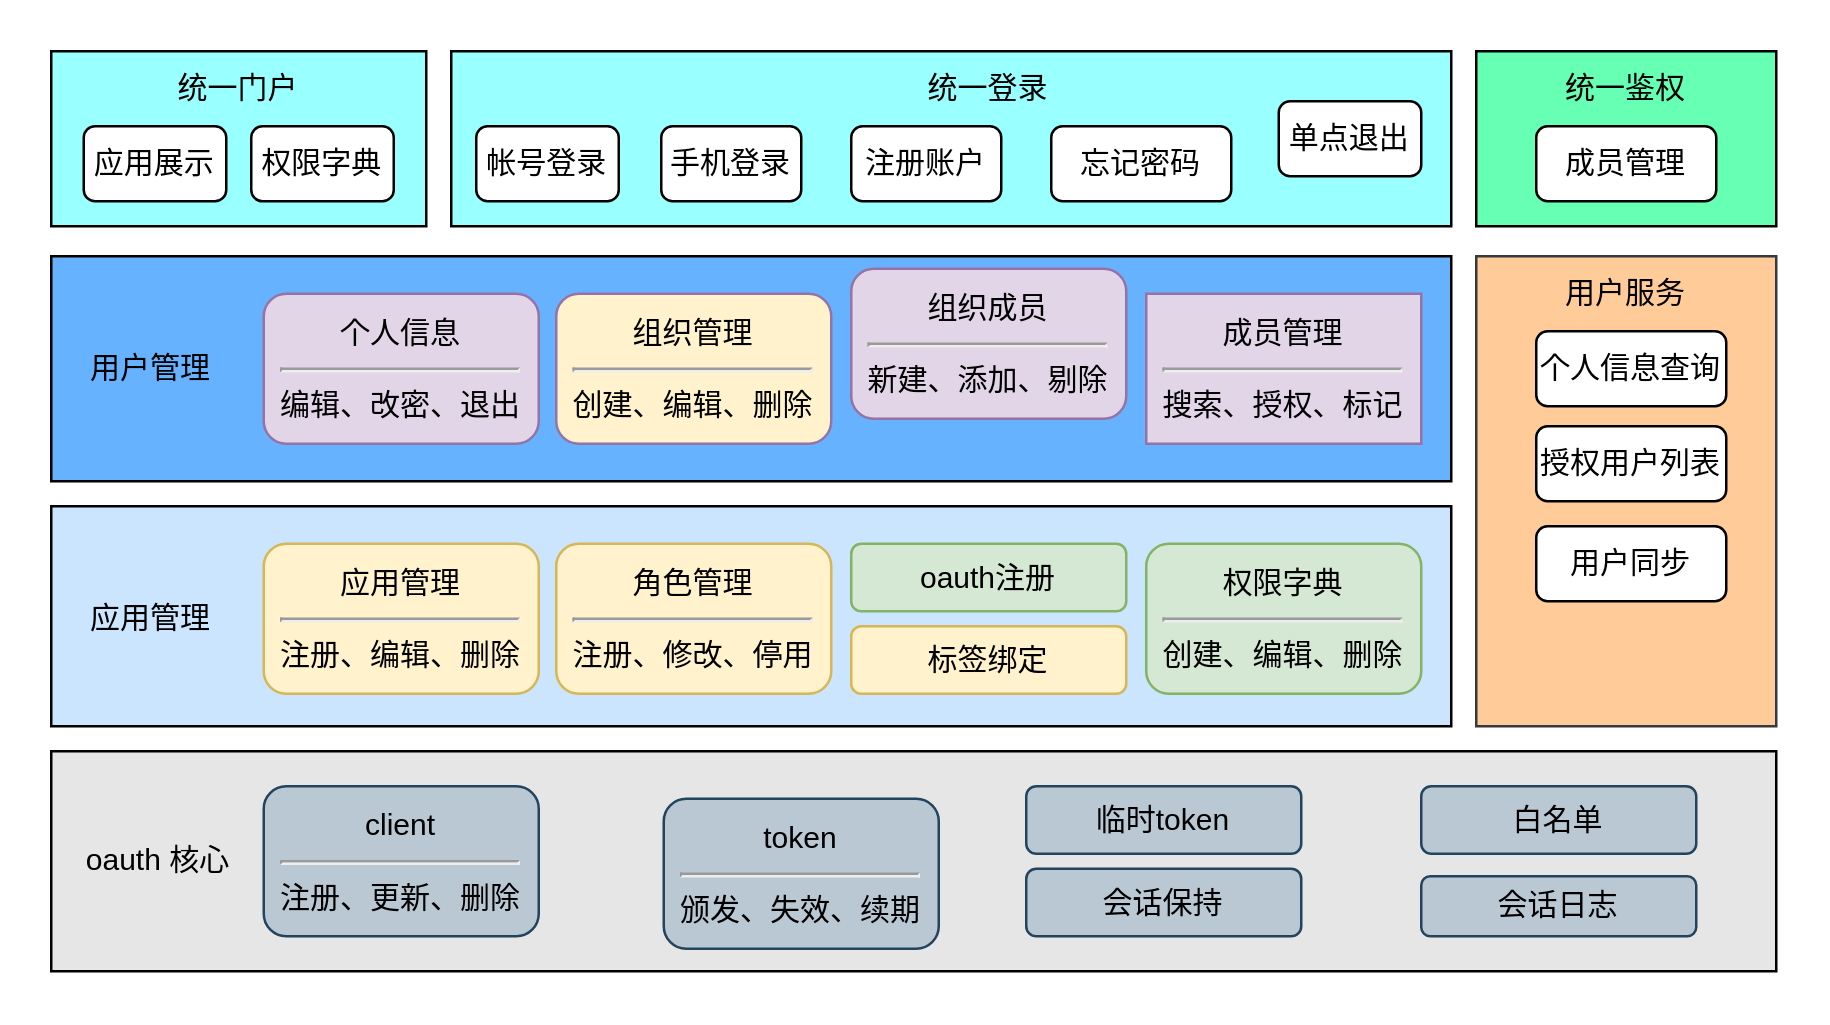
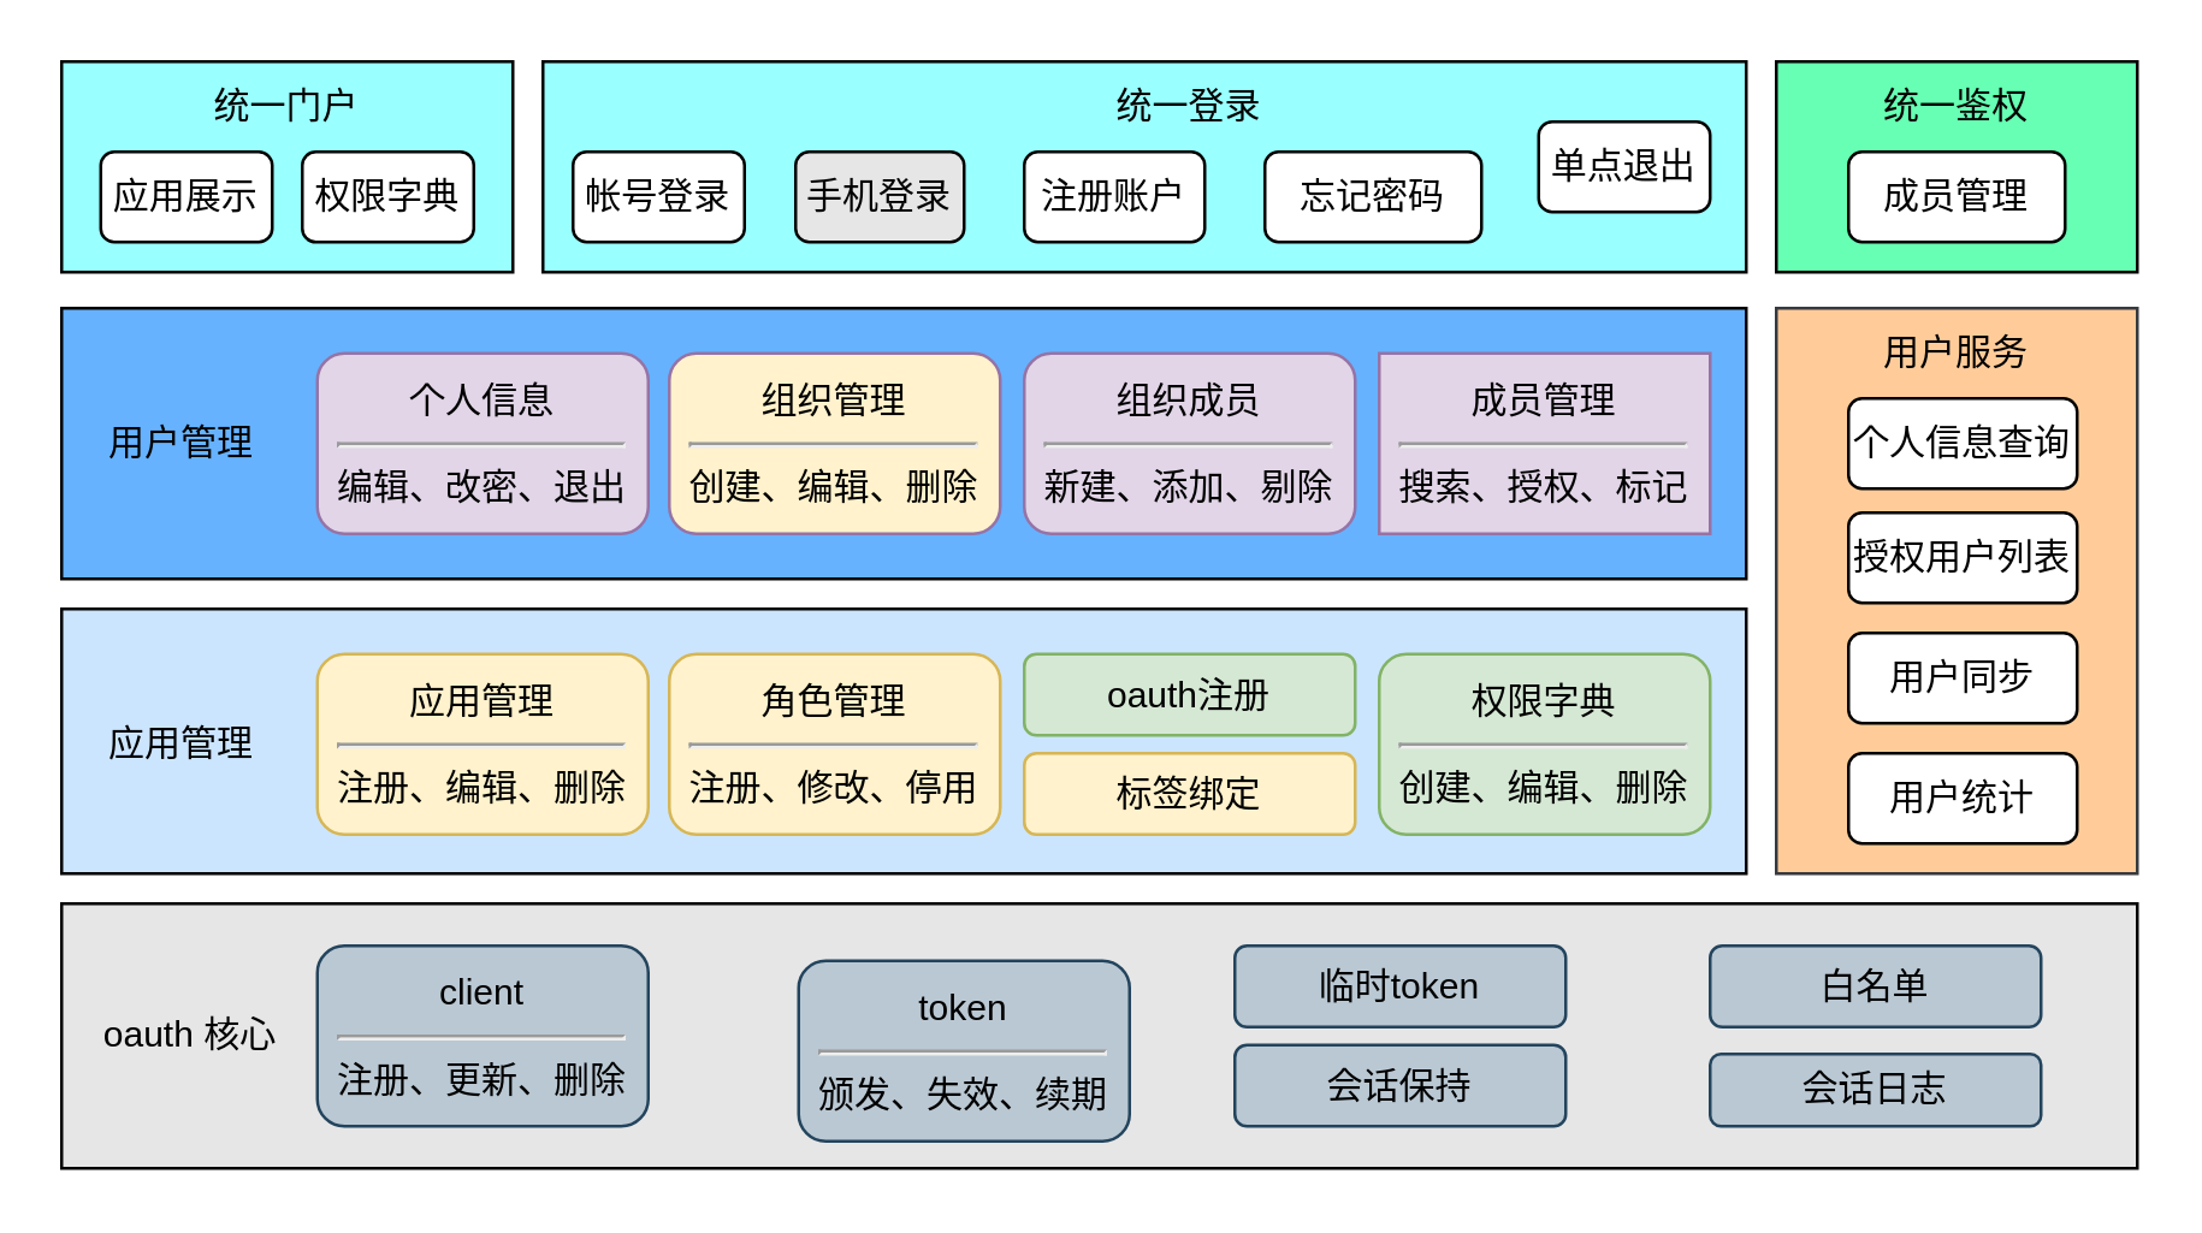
- <mxCell id="22" value="手机登录" style="rounded=1;whiteSpace=wrap;html=1;" vertex="1" parent="1"><mxGeometry x="264" y="50" width="56" height="30" as="geometry" /></mxCell>
+ <mxCell id="22" value="手机登录" style="rounded=1;whiteSpace=wrap;html=1;fillColor=#e6e6e6;" vertex="1" parent="1"><mxGeometry x="264" y="50" width="56" height="30" as="geometry" /></mxCell>
- <mxCell id="14" value="组织成员&lt;br&gt;&lt;hr&gt;新建、添加、剔除" style="rounded=1;whiteSpace=wrap;html=1;fillColor=#e1d5e7;strokeColor=#9673a6;" vertex="1" parent="1"><mxGeometry x="340" y="107" width="110" height="60" as="geometry" /></mxCell>
+ <mxCell id="14" value="组织成员&lt;br&gt;&lt;hr&gt;新建、添加、剔除" style="rounded=1;whiteSpace=wrap;html=1;fillColor=#e1d5e7;strokeColor=#9673a6;" vertex="1" parent="1"><mxGeometry x="340" y="117" width="110" height="60" as="geometry" /></mxCell>
+ <mxCell id="43" value="用户统计" style="rounded=1;whiteSpace=wrap;html=1;" vertex="1" parent="1"><mxGeometry x="614" y="250" width="76" height="30" as="geometry" /></mxCell>
